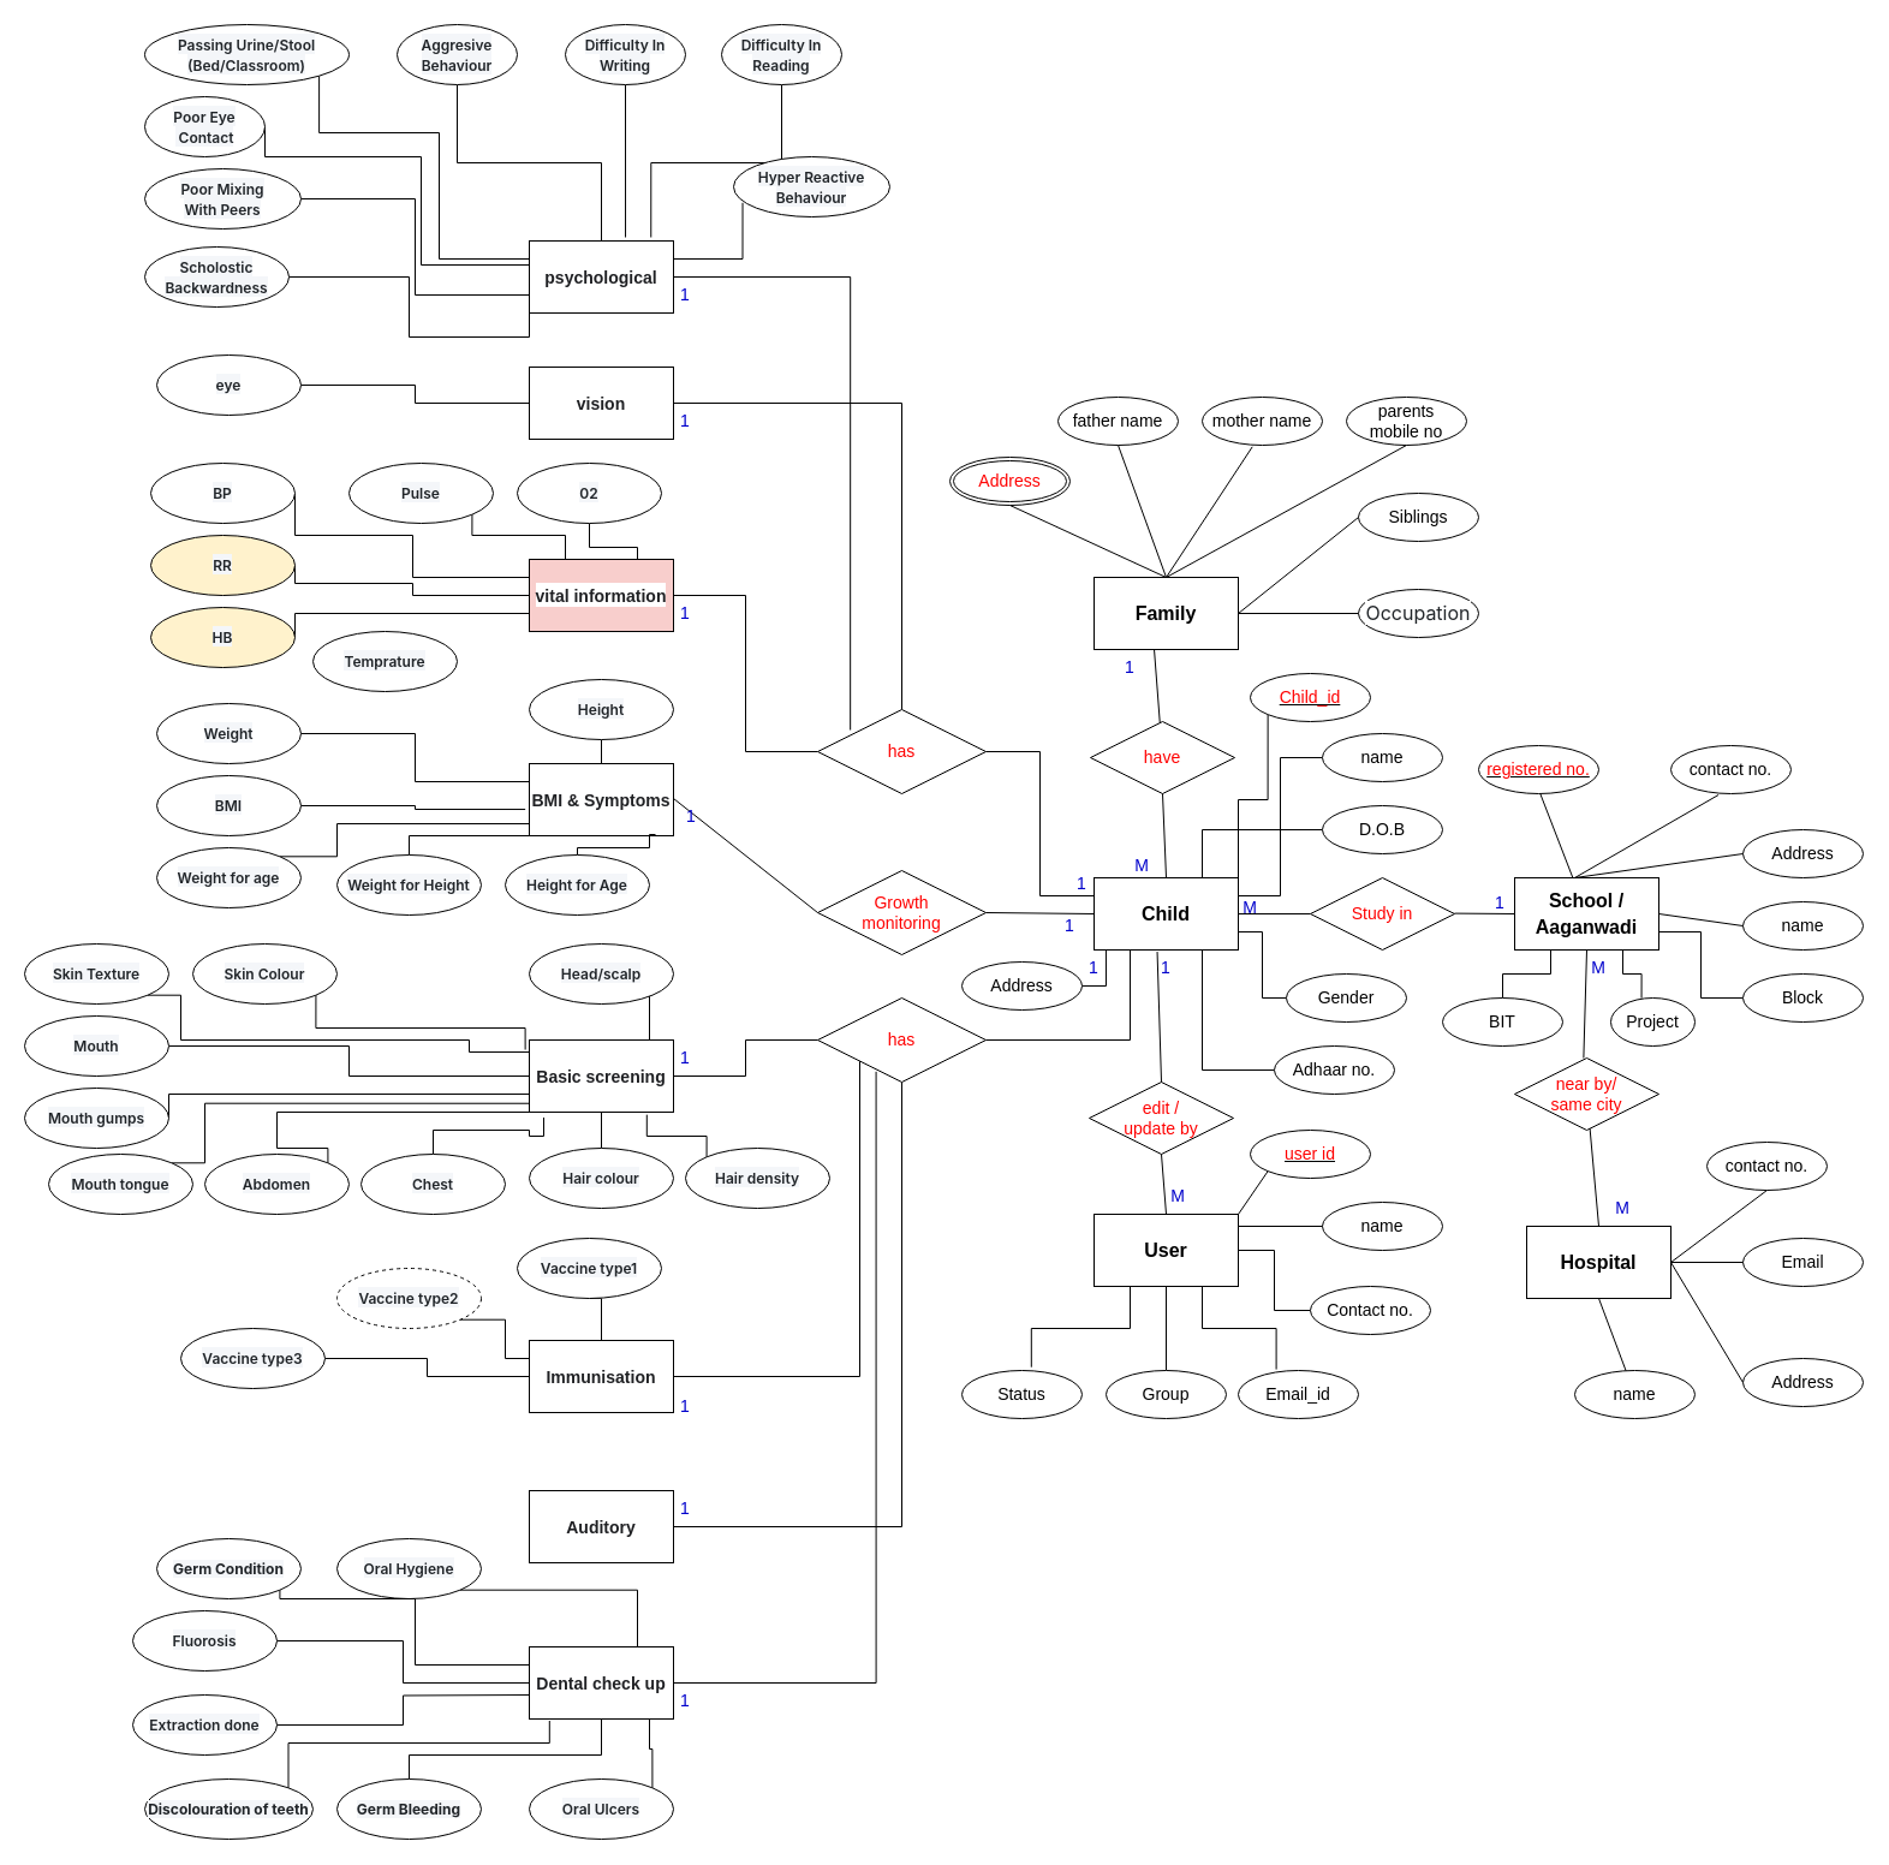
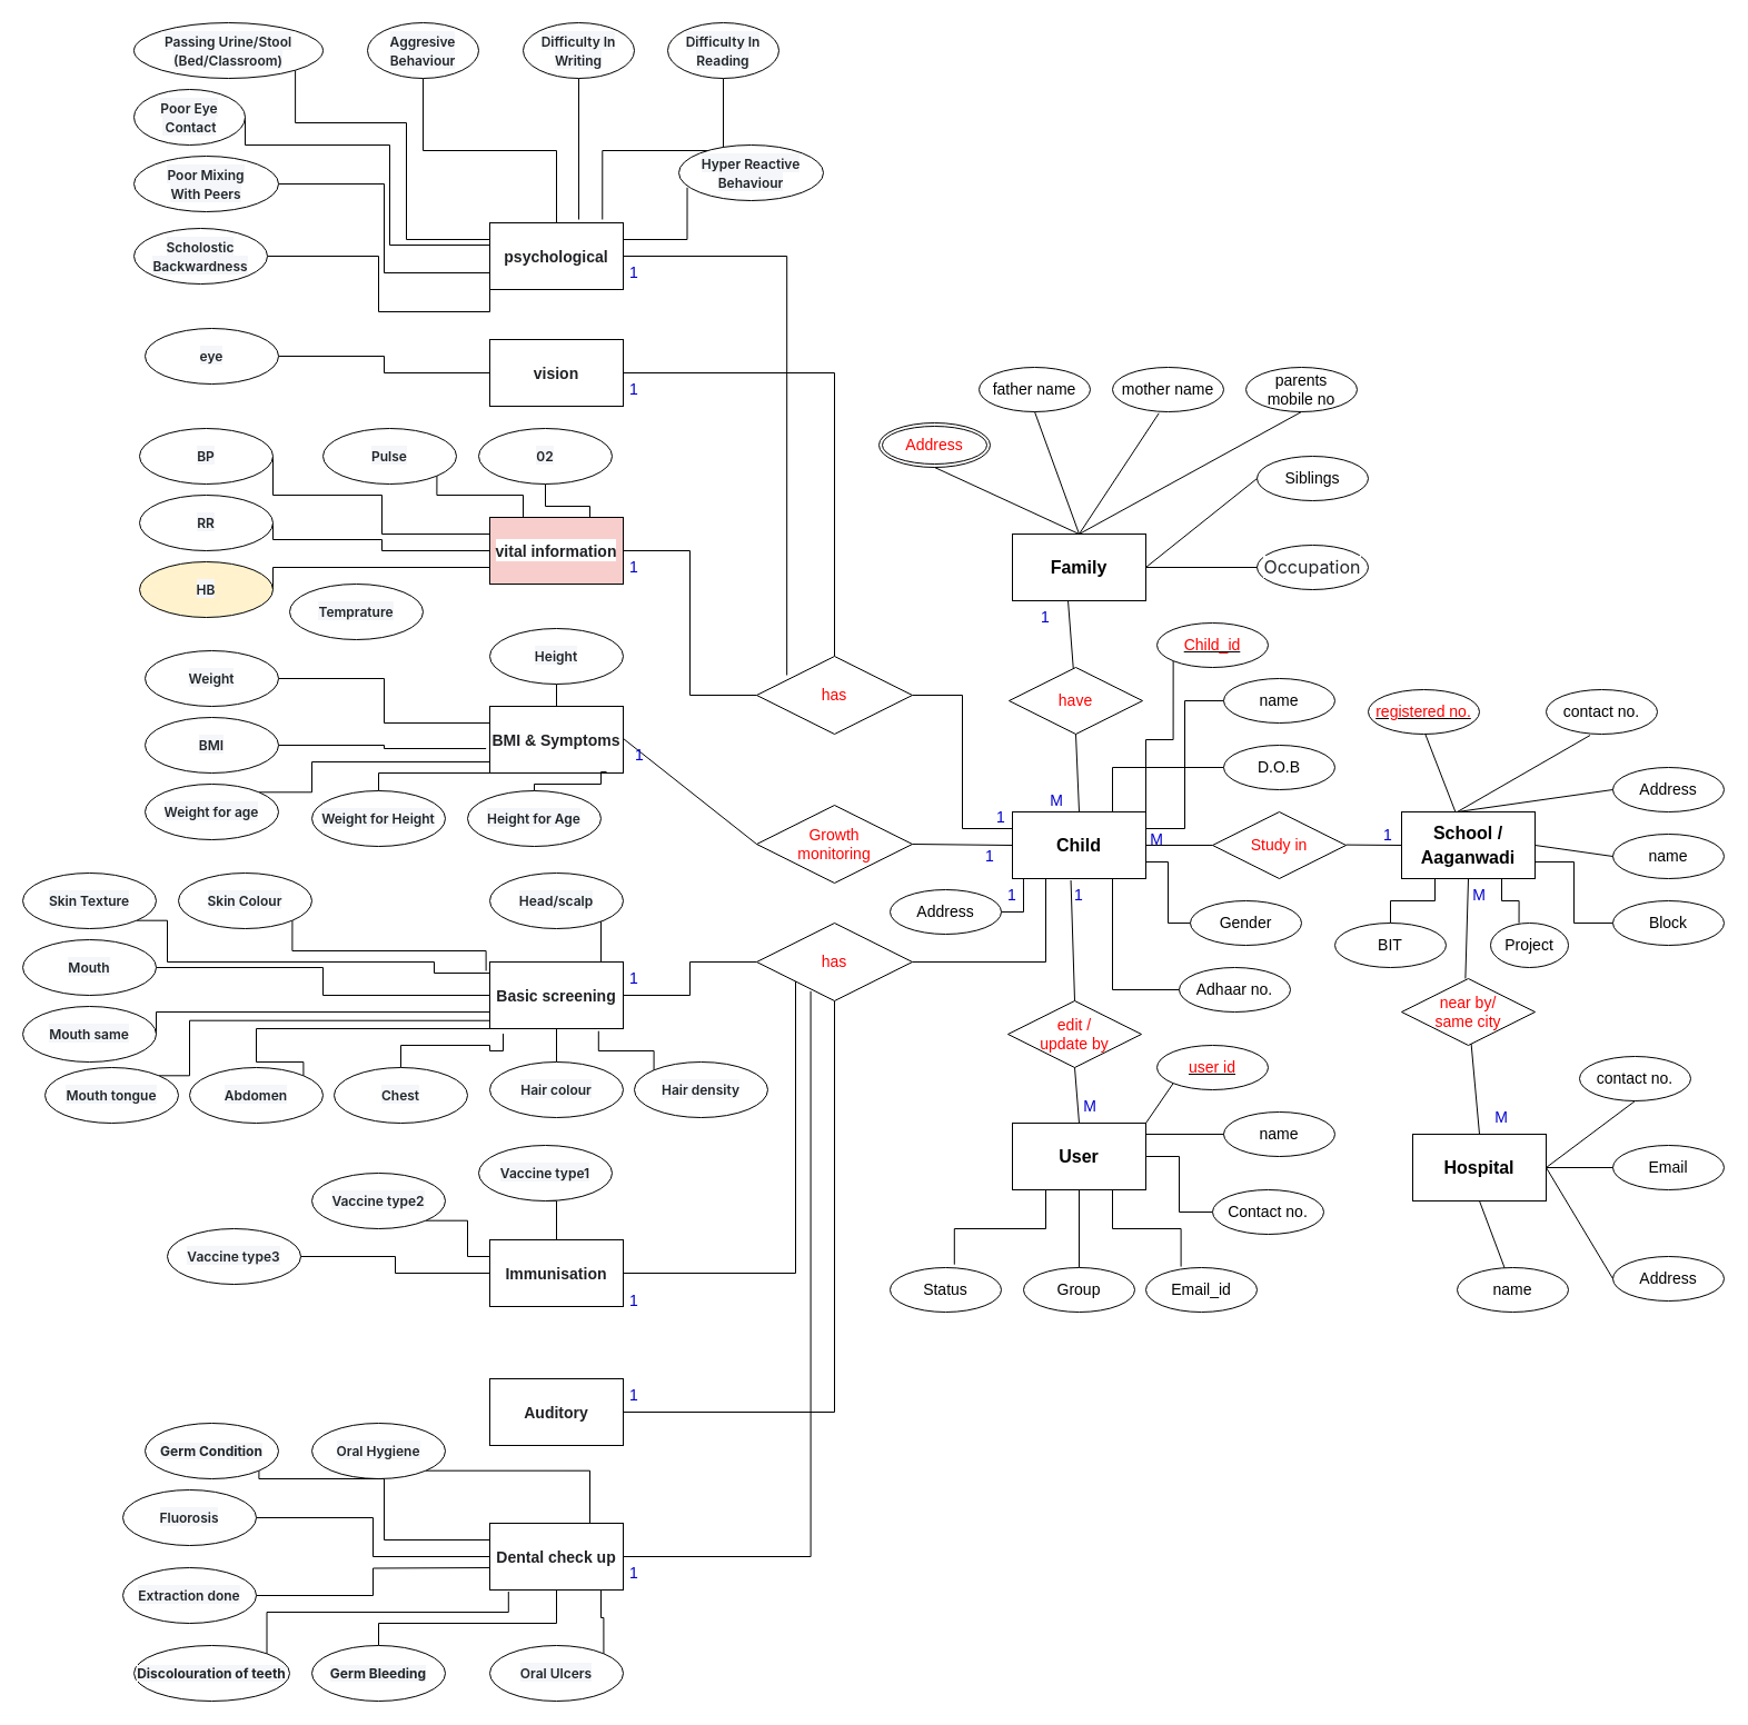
- <mxCell id="141" value="&lt;span style=&quot;color: rgb(33, 37, 41); font-family: &amp;quot;Source Sans Pro&amp;quot;, -apple-system, BlinkMacSystemFont, &amp;quot;Segoe UI&amp;quot;, Roboto, &amp;quot;Helvetica Neue&amp;quot;, Arial, sans-serif, &amp;quot;Apple Color Emoji&amp;quot;, &amp;quot;Segoe UI Emoji&amp;quot;, &amp;quot;Segoe UI Symbol&amp;quot;; font-weight: 600; text-align: left; background-color: rgb(244, 246, 249);&quot;&gt;&lt;font style=&quot;font-size: 12px;&quot;&gt;RR&lt;/font&gt;&lt;/span&gt;" style="ellipse;whiteSpace=wrap;html=1;align=center;fontFamily=Helvetica;fontSize=14;fontColor=#000000;fillColor=#fff2cc;" parent="1" vertex="1"><mxGeometry x="125" y="445" width="120" height="50" as="geometry" /></mxCell>
+ <mxCell id="141" value="&lt;span style=&quot;color: rgb(33, 37, 41); font-family: &amp;quot;Source Sans Pro&amp;quot;, -apple-system, BlinkMacSystemFont, &amp;quot;Segoe UI&amp;quot;, Roboto, &amp;quot;Helvetica Neue&amp;quot;, Arial, sans-serif, &amp;quot;Apple Color Emoji&amp;quot;, &amp;quot;Segoe UI Emoji&amp;quot;, &amp;quot;Segoe UI Symbol&amp;quot;; font-weight: 600; text-align: left; background-color: rgb(244, 246, 249);&quot;&gt;&lt;font style=&quot;font-size: 12px;&quot;&gt;RR&lt;/font&gt;&lt;/span&gt;" style="ellipse;whiteSpace=wrap;html=1;align=center;fontFamily=Helvetica;fontSize=14;fontColor=#000000;" parent="1" vertex="1"><mxGeometry x="125" y="445" width="120" height="50" as="geometry" /></mxCell>
- <mxCell id="168" value="&lt;span style=&quot;color: rgb(33, 37, 41); font-family: &amp;quot;Source Sans Pro&amp;quot;, -apple-system, BlinkMacSystemFont, &amp;quot;Segoe UI&amp;quot;, Roboto, &amp;quot;Helvetica Neue&amp;quot;, Arial, sans-serif, &amp;quot;Apple Color Emoji&amp;quot;, &amp;quot;Segoe UI Emoji&amp;quot;, &amp;quot;Segoe UI Symbol&amp;quot;; font-weight: 600; text-align: left; background-color: rgb(244, 246, 249);&quot;&gt;&lt;font style=&quot;font-size: 12px;&quot;&gt;Mouth gumps&lt;/font&gt;&lt;/span&gt;" style="ellipse;whiteSpace=wrap;html=1;align=center;fontFamily=Helvetica;fontSize=14;fontColor=#000000;" parent="1" vertex="1"><mxGeometry x="20" y="905" width="120" height="50" as="geometry" /></mxCell>
+ <mxCell id="168" value="&lt;span style=&quot;color: rgb(33, 37, 41); font-family: &amp;quot;Source Sans Pro&amp;quot;, -apple-system, BlinkMacSystemFont, &amp;quot;Segoe UI&amp;quot;, Roboto, &amp;quot;Helvetica Neue&amp;quot;, Arial, sans-serif, &amp;quot;Apple Color Emoji&amp;quot;, &amp;quot;Segoe UI Emoji&amp;quot;, &amp;quot;Segoe UI Symbol&amp;quot;; font-weight: 600; text-align: left; background-color: rgb(244, 246, 249);&quot;&gt;&lt;font style=&quot;font-size: 12px;&quot;&gt;Mouth same&lt;/font&gt;&lt;/span&gt;" style="ellipse;whiteSpace=wrap;html=1;align=center;fontFamily=Helvetica;fontSize=14;fontColor=#000000;" parent="1" vertex="1"><mxGeometry x="20" y="905" width="120" height="50" as="geometry" /></mxCell>
- <mxCell id="182" value="&lt;span style=&quot;color: rgb(33, 37, 41); font-family: &amp;quot;Source Sans Pro&amp;quot;, -apple-system, BlinkMacSystemFont, &amp;quot;Segoe UI&amp;quot;, Roboto, &amp;quot;Helvetica Neue&amp;quot;, Arial, sans-serif, &amp;quot;Apple Color Emoji&amp;quot;, &amp;quot;Segoe UI Emoji&amp;quot;, &amp;quot;Segoe UI Symbol&amp;quot;; font-weight: 600; text-align: left; background-color: rgb(244, 246, 249);&quot;&gt;&lt;font style=&quot;font-size: 12px;&quot;&gt;Vaccine type2&lt;/font&gt;&lt;/span&gt;" style="ellipse;whiteSpace=wrap;html=1;align=center;fontFamily=Helvetica;fontSize=14;fontColor=#000000;dashed=1;" parent="1" vertex="1"><mxGeometry x="280" y="1055" width="120" height="50" as="geometry" /></mxCell>
+ <mxCell id="182" value="&lt;span style=&quot;color: rgb(33, 37, 41); font-family: &amp;quot;Source Sans Pro&amp;quot;, -apple-system, BlinkMacSystemFont, &amp;quot;Segoe UI&amp;quot;, Roboto, &amp;quot;Helvetica Neue&amp;quot;, Arial, sans-serif, &amp;quot;Apple Color Emoji&amp;quot;, &amp;quot;Segoe UI Emoji&amp;quot;, &amp;quot;Segoe UI Symbol&amp;quot;; font-weight: 600; text-align: left; background-color: rgb(244, 246, 249);&quot;&gt;&lt;font style=&quot;font-size: 12px;&quot;&gt;Vaccine type2&lt;/font&gt;&lt;/span&gt;" style="ellipse;whiteSpace=wrap;html=1;align=center;fontFamily=Helvetica;fontSize=14;fontColor=#000000;" parent="1" vertex="1"><mxGeometry x="280" y="1055" width="120" height="50" as="geometry" /></mxCell>
